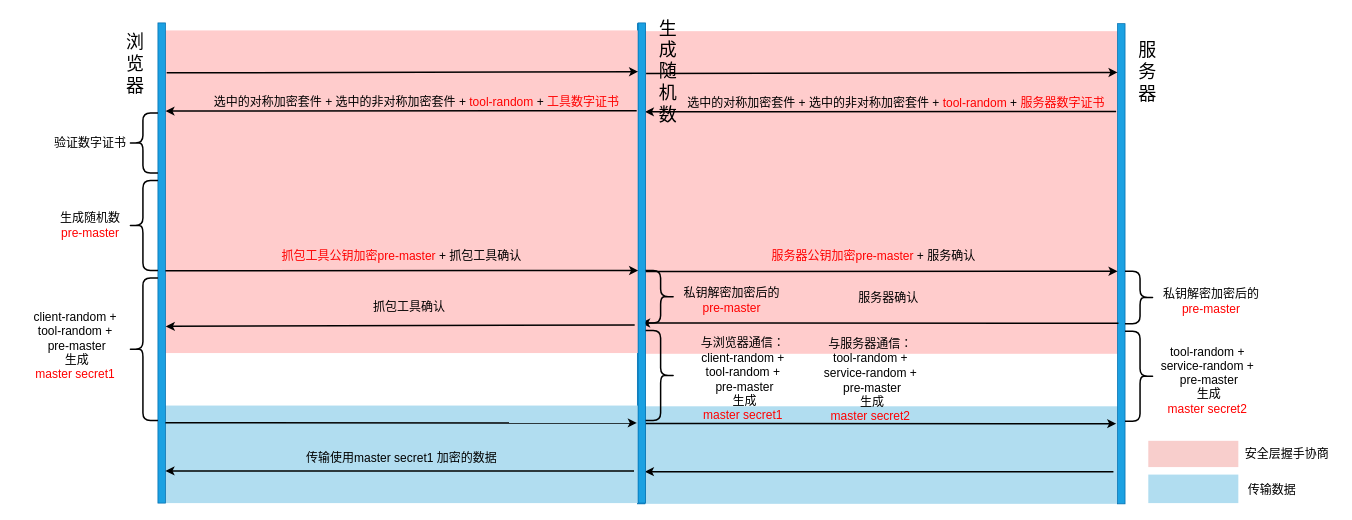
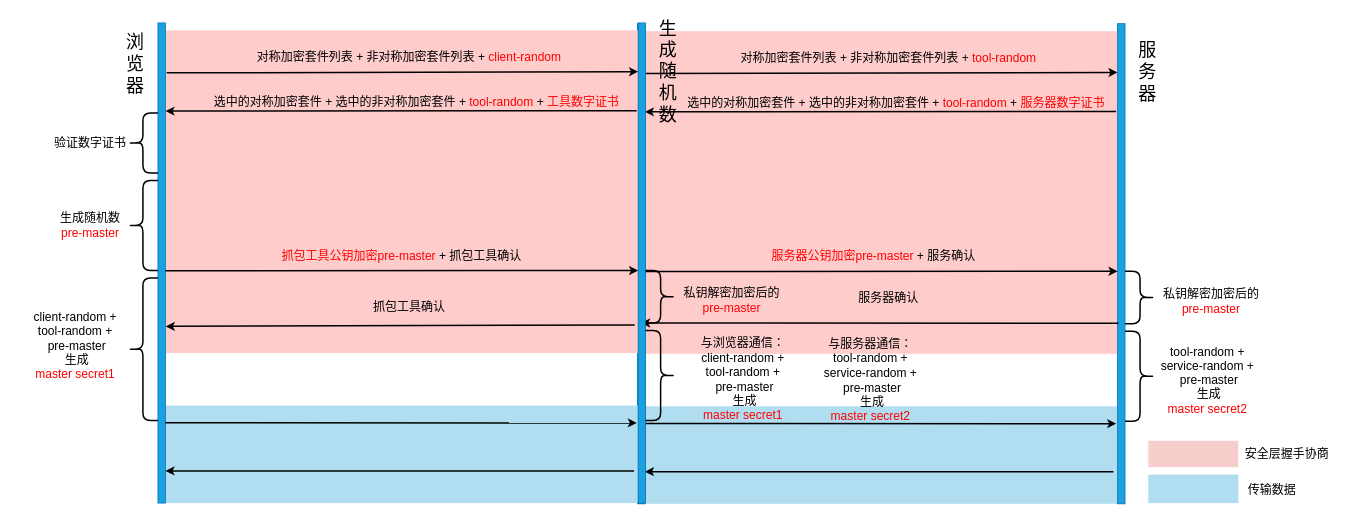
+ <mxCell id="30" value="对称加密套件列表 + 非对称加密套件列表 + &lt;font color=&quot;#ff0000&quot;&gt;client-random&lt;/font&gt;" style="text;html=1;strokeColor=none;fillColor=none;align=center;verticalAlign=middle;whiteSpace=wrap;rounded=0;fontColor=#000000;fontSize=16;" parent="1" vertex="1"><mxGeometry x="300" y="50" width="490" height="50" as="geometry" /></mxCell>
+ <mxCell id="10" value="对称加密套件列表 + 非对称加密套件列表 + &lt;font color=&quot;#ff0000&quot;&gt;tool-random&lt;/font&gt;" style="text;html=1;strokeColor=none;fillColor=none;align=center;verticalAlign=middle;whiteSpace=wrap;rounded=0;fontColor=#000000;fontSize=16;" vertex="1" parent="1"><mxGeometry x="939" y="51" width="490" height="50" as="geometry" /></mxCell>
- <mxCell id="47" value="传输使用master secret1 加密的数据" style="text;html=1;strokeColor=none;fillColor=none;align=center;verticalAlign=middle;whiteSpace=wrap;rounded=0;strokeWidth=2;fontColor=#000000;fontSize=16;" parent="1" vertex="1"><mxGeometry x="335" y="600" width="400" height="20" as="geometry" /></mxCell>
